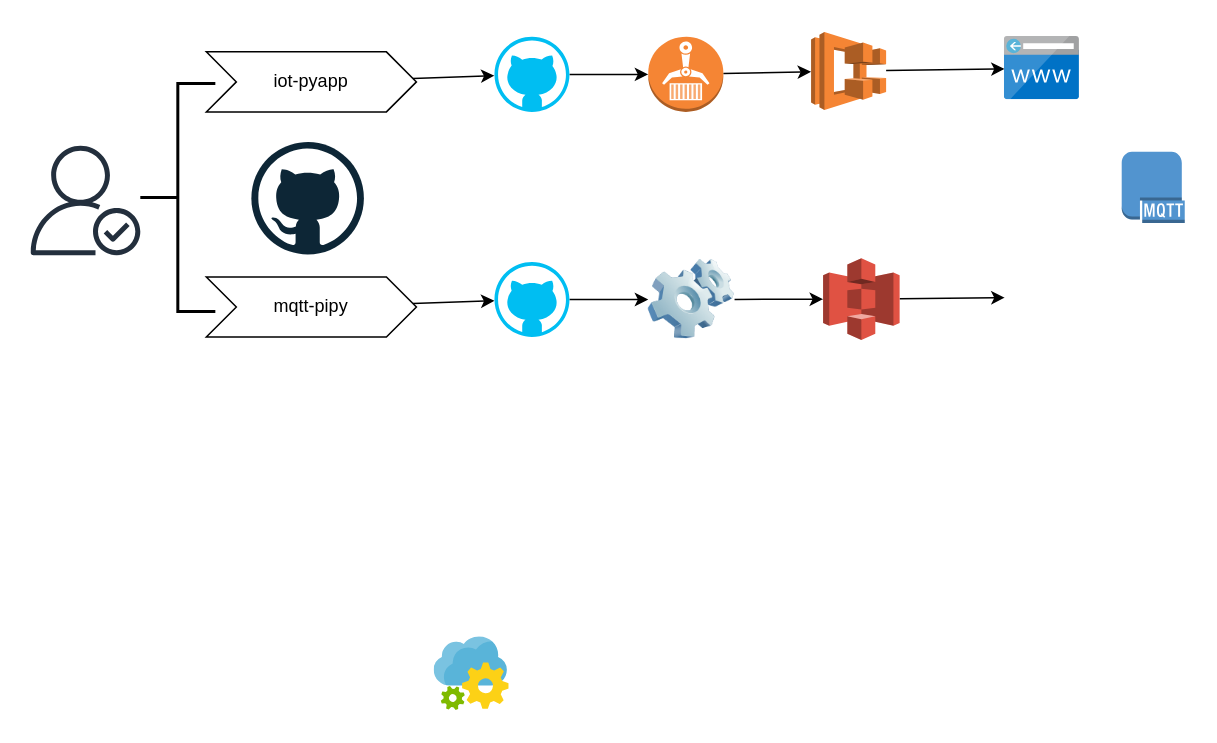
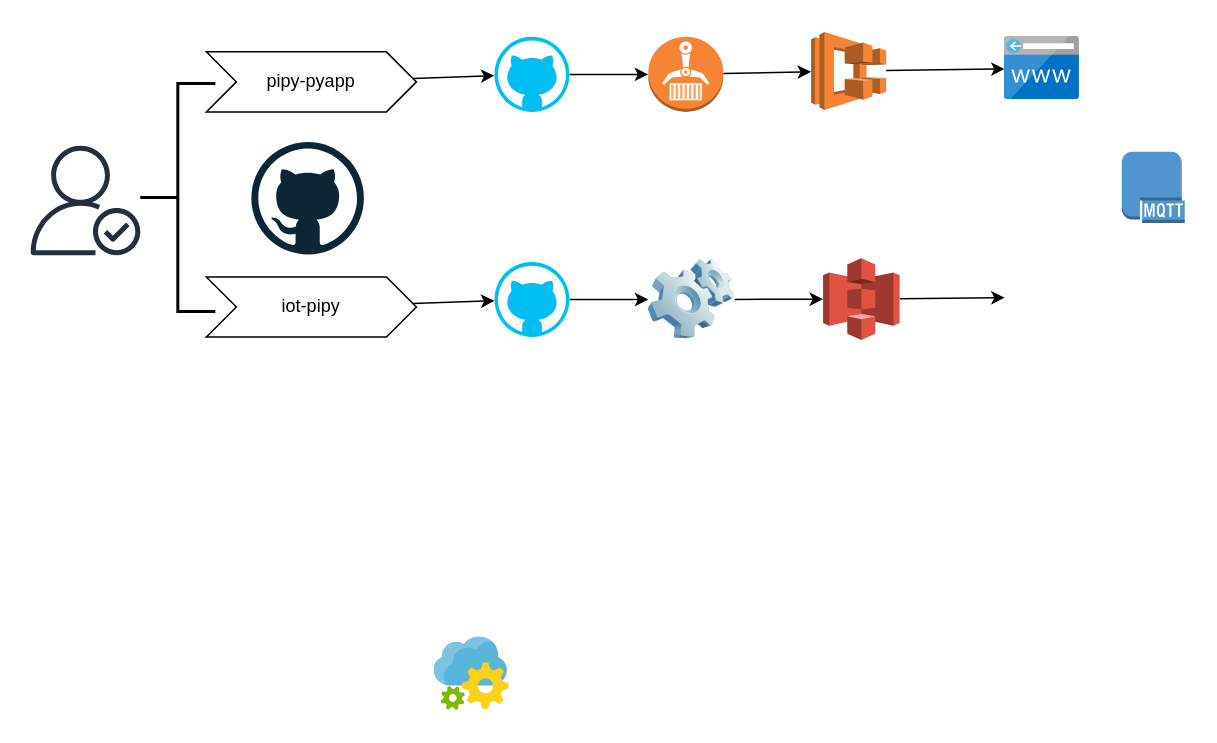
- <mxCell id="12" value="iot-pyapp" style="shape=step;perimeter=stepPerimeter;whiteSpace=wrap;html=1;fixedSize=1;" vertex="1" parent="1"><mxGeometry x="137" y="34" width="140" height="40" as="geometry" /></mxCell>
+ <mxCell id="12" value="pipy-pyapp" style="shape=step;perimeter=stepPerimeter;whiteSpace=wrap;html=1;fixedSize=1;" vertex="1" parent="1"><mxGeometry x="137" y="34" width="140" height="40" as="geometry" /></mxCell>
- <mxCell id="14" value="mqtt-pipy" style="shape=step;perimeter=stepPerimeter;whiteSpace=wrap;html=1;fixedSize=1;" vertex="1" parent="1"><mxGeometry x="137" y="184" width="140" height="40" as="geometry" /></mxCell>
+ <mxCell id="14" value="iot-pipy" style="shape=step;perimeter=stepPerimeter;whiteSpace=wrap;html=1;fixedSize=1;" vertex="1" parent="1"><mxGeometry x="137" y="184" width="140" height="40" as="geometry" /></mxCell>
